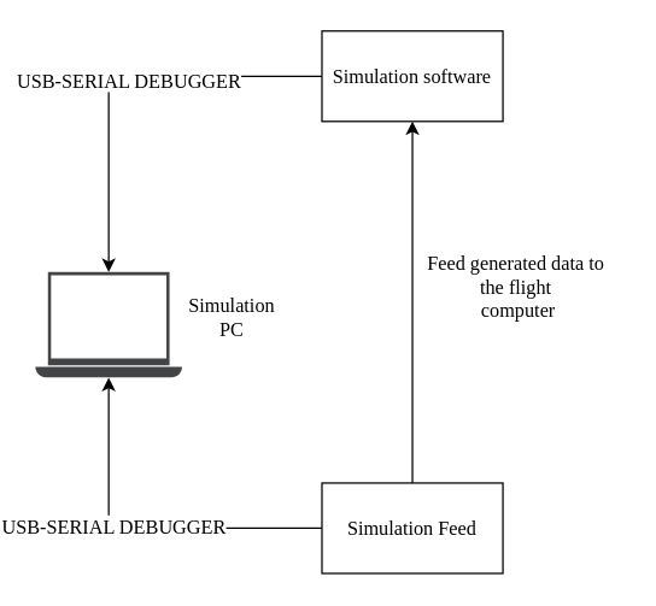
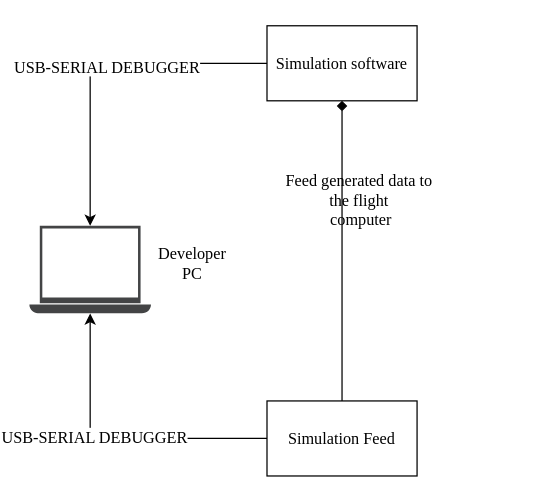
- <mxCell id="8" style="edgeStyle=orthogonalEdgeStyle;rounded=0;orthogonalLoop=1;jettySize=auto;html=1;fontFamily=Times New Roman;fontSize=13;" parent="1" source="9" target="5" edge="1"><mxGeometry relative="1" as="geometry" /></mxCell>
+ <mxCell id="8" style="edgeStyle=orthogonalEdgeStyle;rounded=0;orthogonalLoop=1;jettySize=auto;html=1;fontFamily=Times New Roman;fontSize=13;endArrow=diamond;" parent="1" source="9" target="5" edge="1"><mxGeometry relative="1" as="geometry" /></mxCell>
- <mxCell id="11" value="Feed generated data to&amp;nbsp;&lt;br&gt;the flight&amp;nbsp;&lt;br&gt;computer" style="text;html=1;align=center;verticalAlign=middle;resizable=0;points=[];autosize=1;strokeColor=none;fillColor=none;fontSize=13;fontFamily=Times New Roman;" parent="1" vertex="1"><mxGeometry x="270" y="160" width="140" height="60" as="geometry" /></mxCell>
+ <mxCell id="11" value="Feed generated data to&amp;nbsp;&lt;br&gt;the flight&amp;nbsp;&lt;br&gt;computer" style="text;html=1;align=center;verticalAlign=middle;resizable=0;points=[];autosize=1;strokeColor=none;fillColor=none;fontSize=13;fontFamily=Times New Roman;" parent="1" vertex="1"><mxGeometry x="215" y="130" width="140" height="60" as="geometry" /></mxCell>
- <mxCell id="10" value="Simulation &lt;br&gt;PC" style="text;html=1;align=center;verticalAlign=middle;resizable=0;points=[];autosize=1;strokeColor=none;fillColor=none;fontSize=13;fontFamily=Times New Roman;" parent="1" vertex="1"><mxGeometry x="110" y="190" width="80" height="40" as="geometry" /></mxCell>
+ <mxCell id="10" value="Developer &lt;br&gt;PC" style="text;html=1;align=center;verticalAlign=middle;resizable=0;points=[];autosize=1;strokeColor=none;fillColor=none;fontSize=13;fontFamily=Times New Roman;" parent="1" vertex="1"><mxGeometry x="110" y="190" width="80" height="40" as="geometry" /></mxCell>
